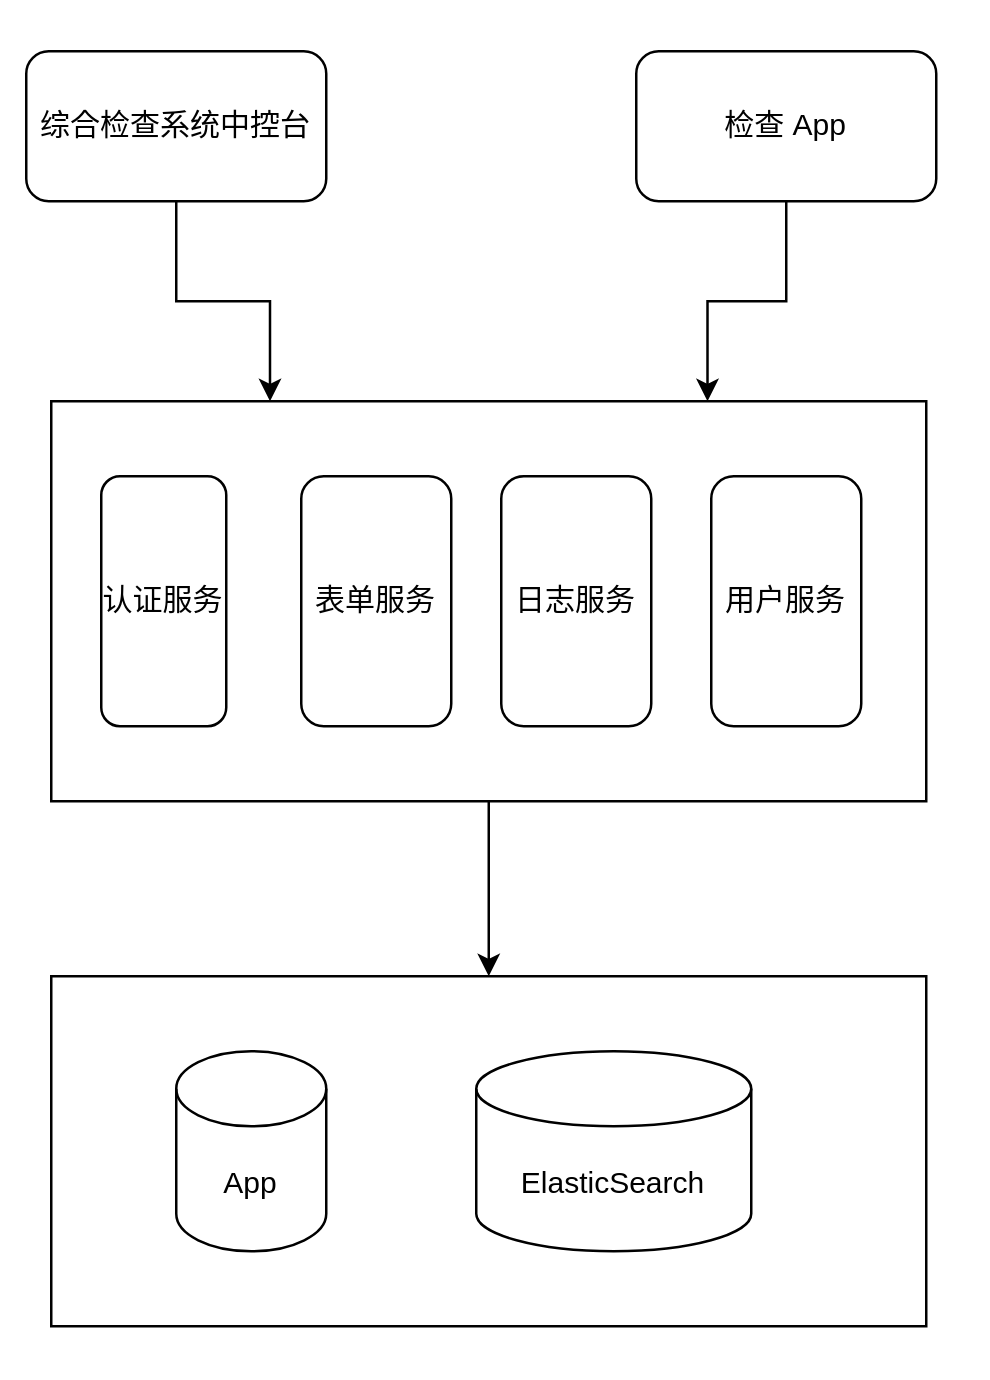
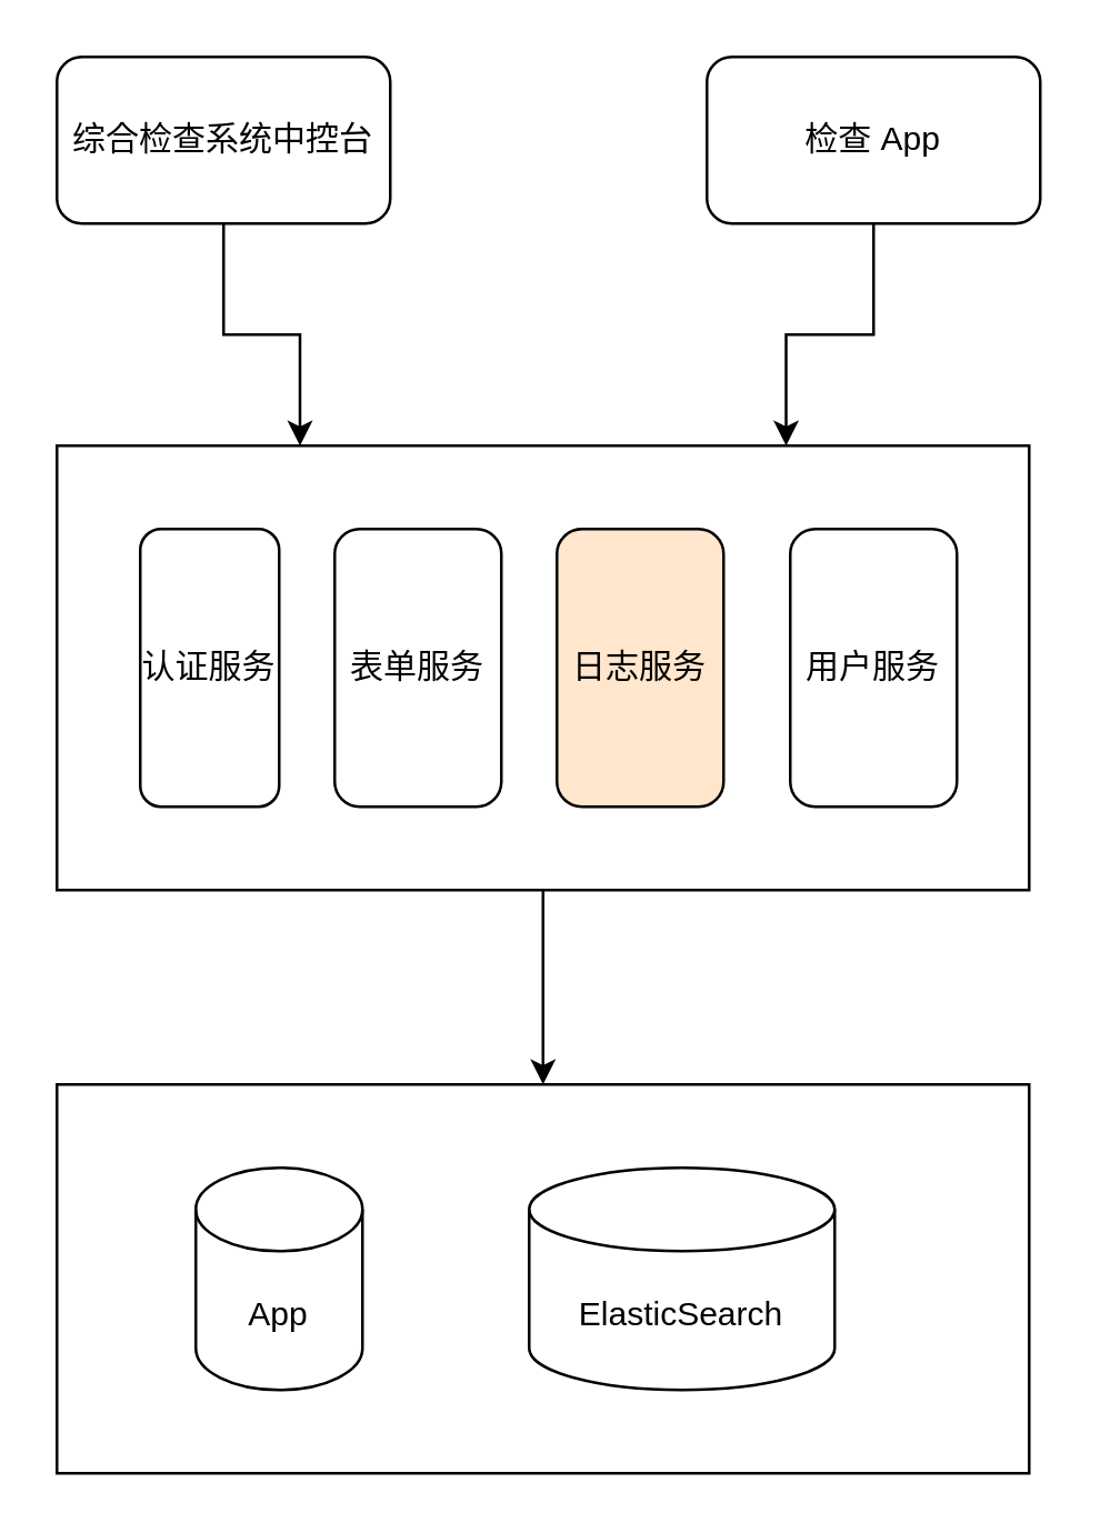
- <mxCell id="3" value="综合检查系统中控台" style="rounded=1;whiteSpace=wrap;html=1;" vertex="1" parent="1"><mxGeometry x="10" y="20" width="120" height="60" as="geometry" /></mxCell>
+ <mxCell id="3" value="综合检查系统中控台" style="rounded=1;whiteSpace=wrap;html=1;" vertex="1" parent="1"><mxGeometry x="20" y="20" width="120" height="60" as="geometry" /></mxCell>
- <mxCell id="8" value="认证服务" style="rounded=1;whiteSpace=wrap;html=1;" vertex="1" parent="1"><mxGeometry x="40" y="190" width="50" height="100" as="geometry" /></mxCell>
+ <mxCell id="8" value="认证服务" style="rounded=1;whiteSpace=wrap;html=1;" vertex="1" parent="1"><mxGeometry x="50" y="190" width="50" height="100" as="geometry" /></mxCell>
- <mxCell id="10" value="日志服务" style="rounded=1;whiteSpace=wrap;html=1;" vertex="1" parent="1"><mxGeometry x="200" y="190" width="60" height="100" as="geometry" /></mxCell>
+ <mxCell id="10" value="日志服务" style="rounded=1;whiteSpace=wrap;html=1;fillColor=#ffe6cc;" vertex="1" parent="1"><mxGeometry x="200" y="190" width="60" height="100" as="geometry" /></mxCell>
